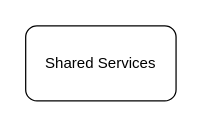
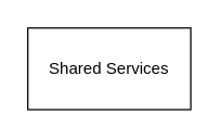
- <mxCell id="2" value="Shared Services" style="whiteSpace=wrap;html=1;rounded=1;" vertex="1" parent="1"><mxGeometry x="20" y="20" width="120" height="60" as="geometry" /></mxCell>
+ <mxCell id="2" value="Shared Services" style="rounded=0;whiteSpace=wrap;html=1;" vertex="1" parent="1"><mxGeometry x="20" y="20" width="120" height="60" as="geometry" /></mxCell>
